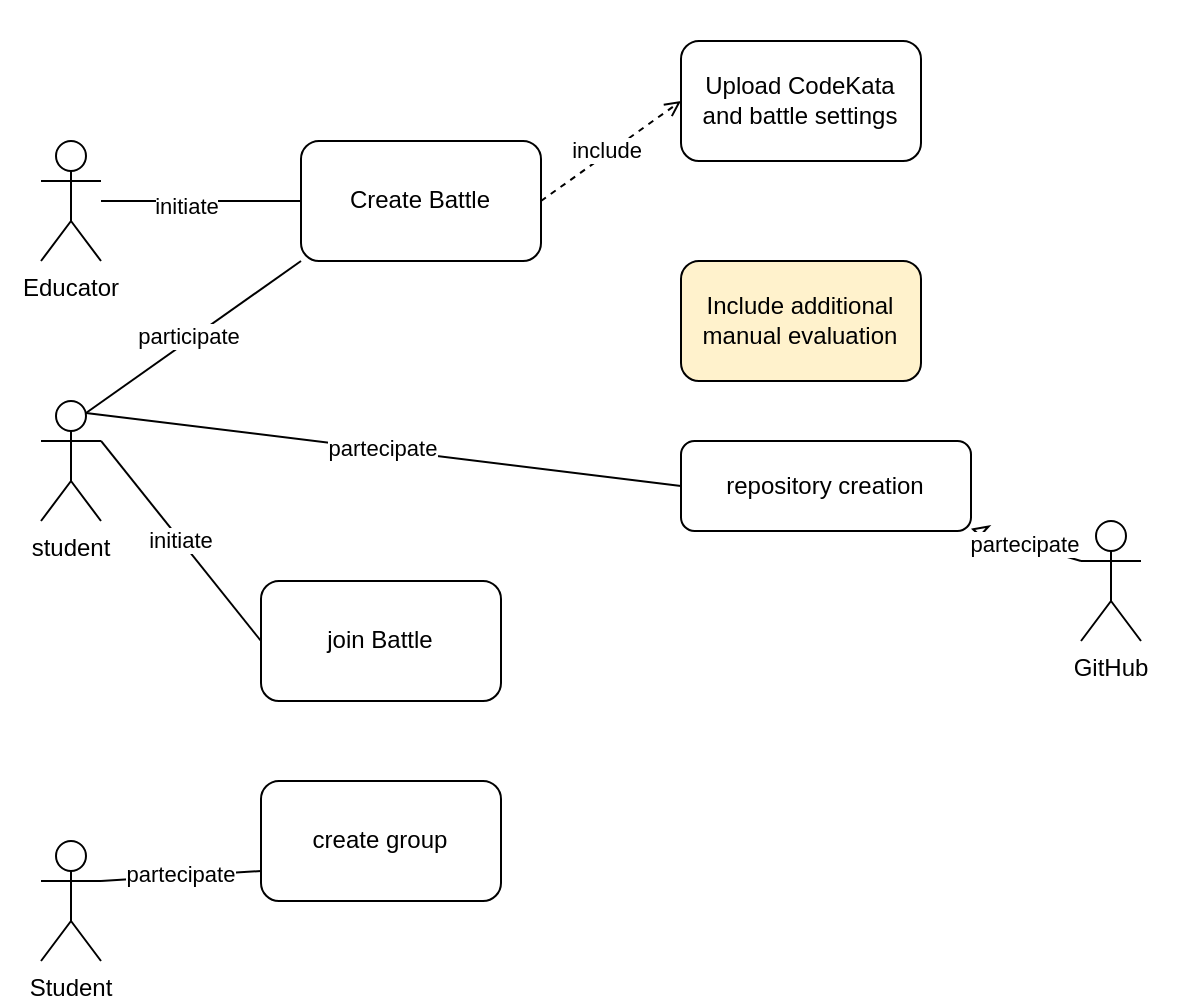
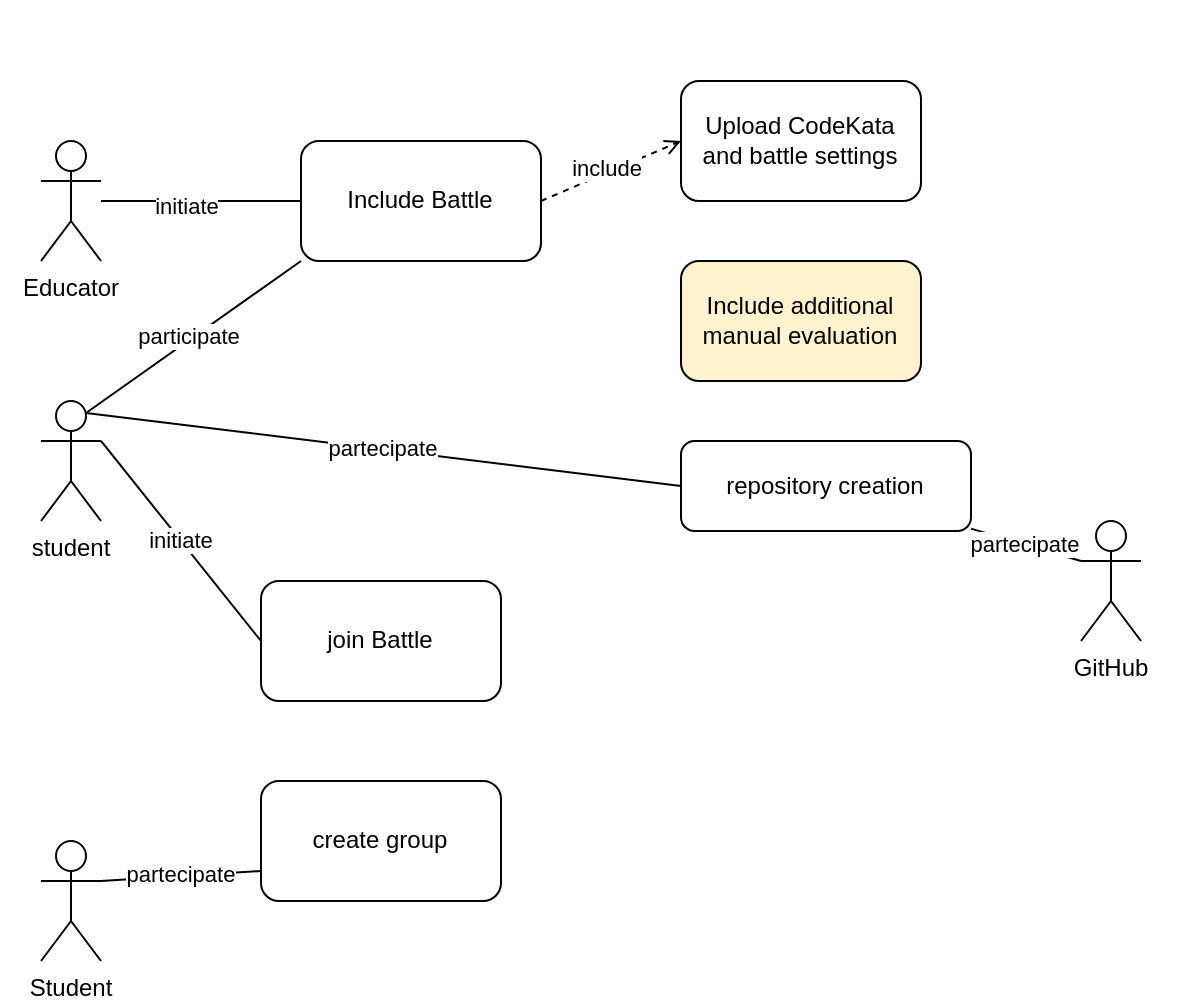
- <mxCell id="13" value="Upload CodeKata and battle settings" style="rounded=1;whiteSpace=wrap;html=1;" vertex="1" parent="1"><mxGeometry x="340" y="20" width="120" height="60" as="geometry" /></mxCell>
+ <mxCell id="13" value="Upload CodeKata and battle settings" style="rounded=1;whiteSpace=wrap;html=1;" vertex="1" parent="1"><mxGeometry x="340" y="40" width="120" height="60" as="geometry" /></mxCell>
- <mxCell id="10" value="Create Battle" style="rounded=1;whiteSpace=wrap;html=1;" vertex="1" parent="1"><mxGeometry x="150" y="70" width="120" height="60" as="geometry" /></mxCell>
+ <mxCell id="10" value="Include Battle" style="rounded=1;whiteSpace=wrap;html=1;" vertex="1" parent="1"><mxGeometry x="150" y="70" width="120" height="60" as="geometry" /></mxCell>
- <mxCell id="6" value="partecipate" style="rounded=0;orthogonalLoop=1;jettySize=auto;html=1;exitX=0;exitY=0.333;exitDx=0;exitDy=0;exitPerimeter=0;endArrow=classic;endFill=0;" edge="1" parent="1" source="7" target="21"><mxGeometry relative="1" as="geometry" /></mxCell>
+ <mxCell id="6" value="partecipate" style="rounded=0;orthogonalLoop=1;jettySize=auto;html=1;exitX=0;exitY=0.333;exitDx=0;exitDy=0;exitPerimeter=0;endArrow=none;endFill=0;" edge="1" parent="1" source="7" target="21"><mxGeometry relative="1" as="geometry" /></mxCell>
